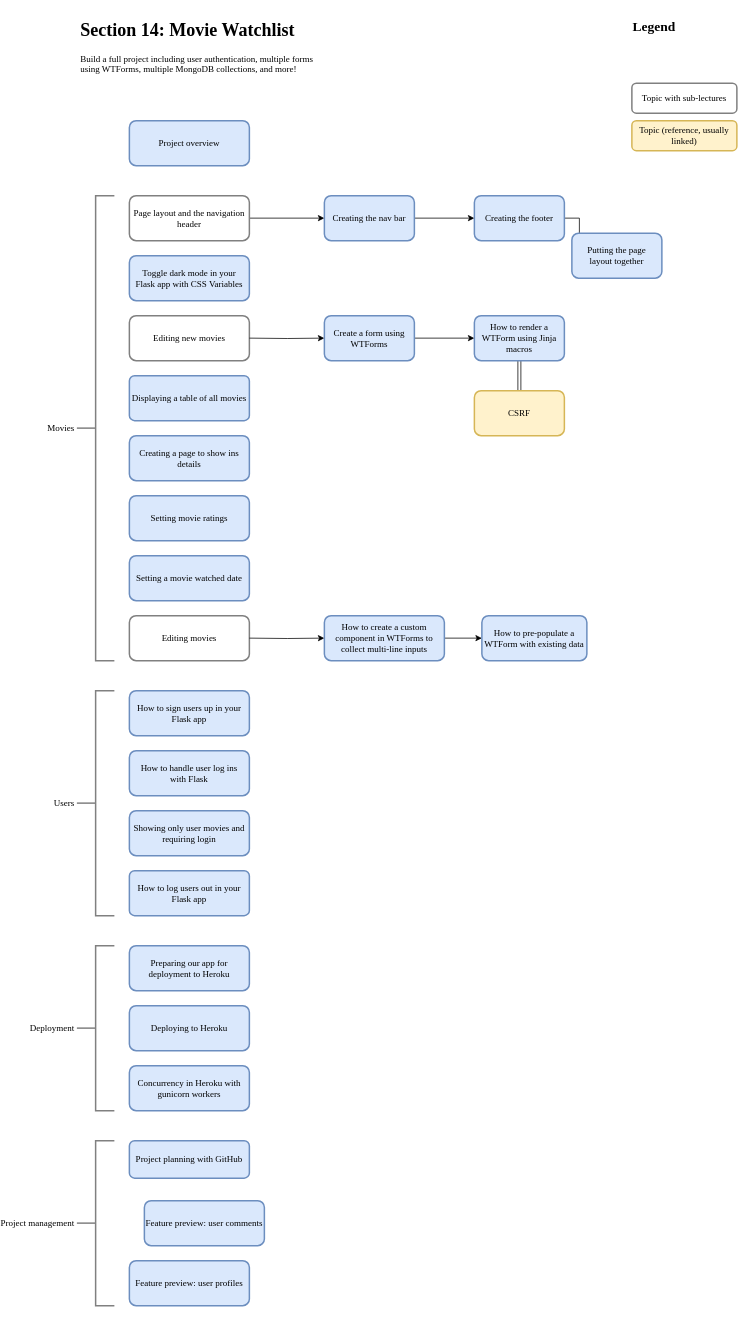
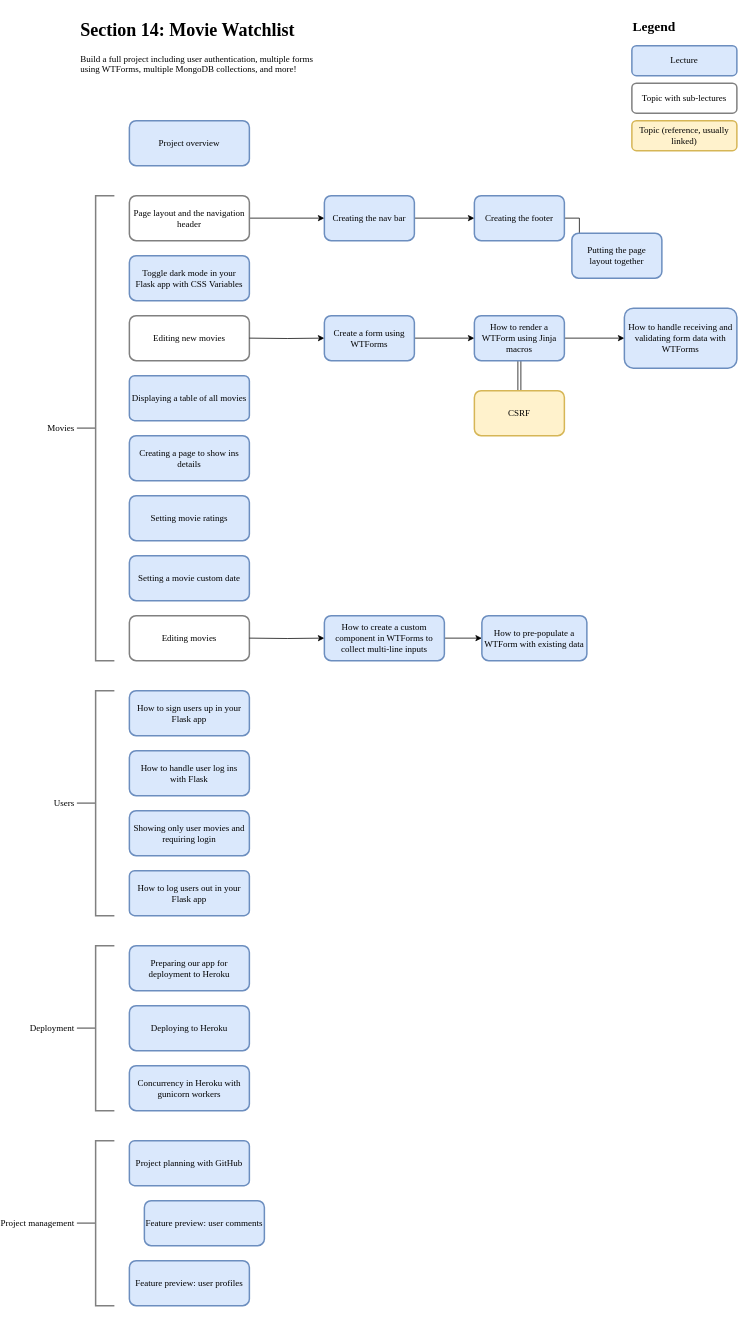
+ <mxCell id="28" value="Lecture" style="rounded=1;whiteSpace=wrap;html=1;fontFamily=SF Pro;fontSize=12;strokeColor=#6c8ebf;strokeWidth=2;fillColor=#dae8fc;spacing=6;perimeterSpacing=0;glass=0;sketch=0;shadow=0;" parent="26" vertex="1"><mxGeometry x="760" y="60" width="140" height="40" as="geometry" /></mxCell>
+ <mxCell id="35" value="" style="edgeStyle=orthogonalEdgeStyle;rounded=0;orthogonalLoop=1;jettySize=auto;html=1;fontFamily=SF Pro;fontSize=12;fontColor=default;" parent="31" source="37" target="38" edge="1"><mxGeometry relative="1" as="geometry" /></mxCell>
+ <mxCell id="38" value="How to handle receiving and validating form data with WTForms" style="whiteSpace=wrap;html=1;fontFamily=SF Pro;strokeColor=#6c8ebf;rounded=1;strokeWidth=2;spacing=6;fillColor=#dae8fc;" parent="31" vertex="1"><mxGeometry x="750" y="410" width="150" height="80" as="geometry" /></mxCell>
- <mxCell id="24" value="Setting a movie watched date" style="whiteSpace=wrap;html=1;rounded=1;shadow=0;glass=0;sketch=0;fontFamily=SF Pro;fontSize=12;strokeColor=#6c8ebf;strokeWidth=2;fillColor=#dae8fc;" parent="1" vertex="1"><mxGeometry x="90" y="740" width="160" height="60" as="geometry" /></mxCell>
+ <mxCell id="24" value="Setting a movie custom date" style="whiteSpace=wrap;html=1;rounded=1;shadow=0;glass=0;sketch=0;fontFamily=SF Pro;fontSize=12;strokeColor=#6c8ebf;strokeWidth=2;fillColor=#dae8fc;" parent="1" vertex="1"><mxGeometry x="90" y="740" width="160" height="60" as="geometry" /></mxCell>
- <mxCell id="18" value="Project planning with GitHub" style="rounded=1;whiteSpace=wrap;html=1;absoluteArcSize=1;arcSize=14;strokeWidth=2;fontFamily=SF Pro;strokeColor=#6c8ebf;fillColor=#dae8fc;" parent="1" vertex="1"><mxGeometry x="90" y="1520" width="160" height="50" as="geometry" /></mxCell>
+ <mxCell id="18" value="Project planning with GitHub" style="rounded=1;whiteSpace=wrap;html=1;absoluteArcSize=1;arcSize=14;strokeWidth=2;fontFamily=SF Pro;strokeColor=#6c8ebf;fillColor=#dae8fc;" parent="1" vertex="1"><mxGeometry x="90" y="1520" width="160" height="60" as="geometry" /></mxCell>
